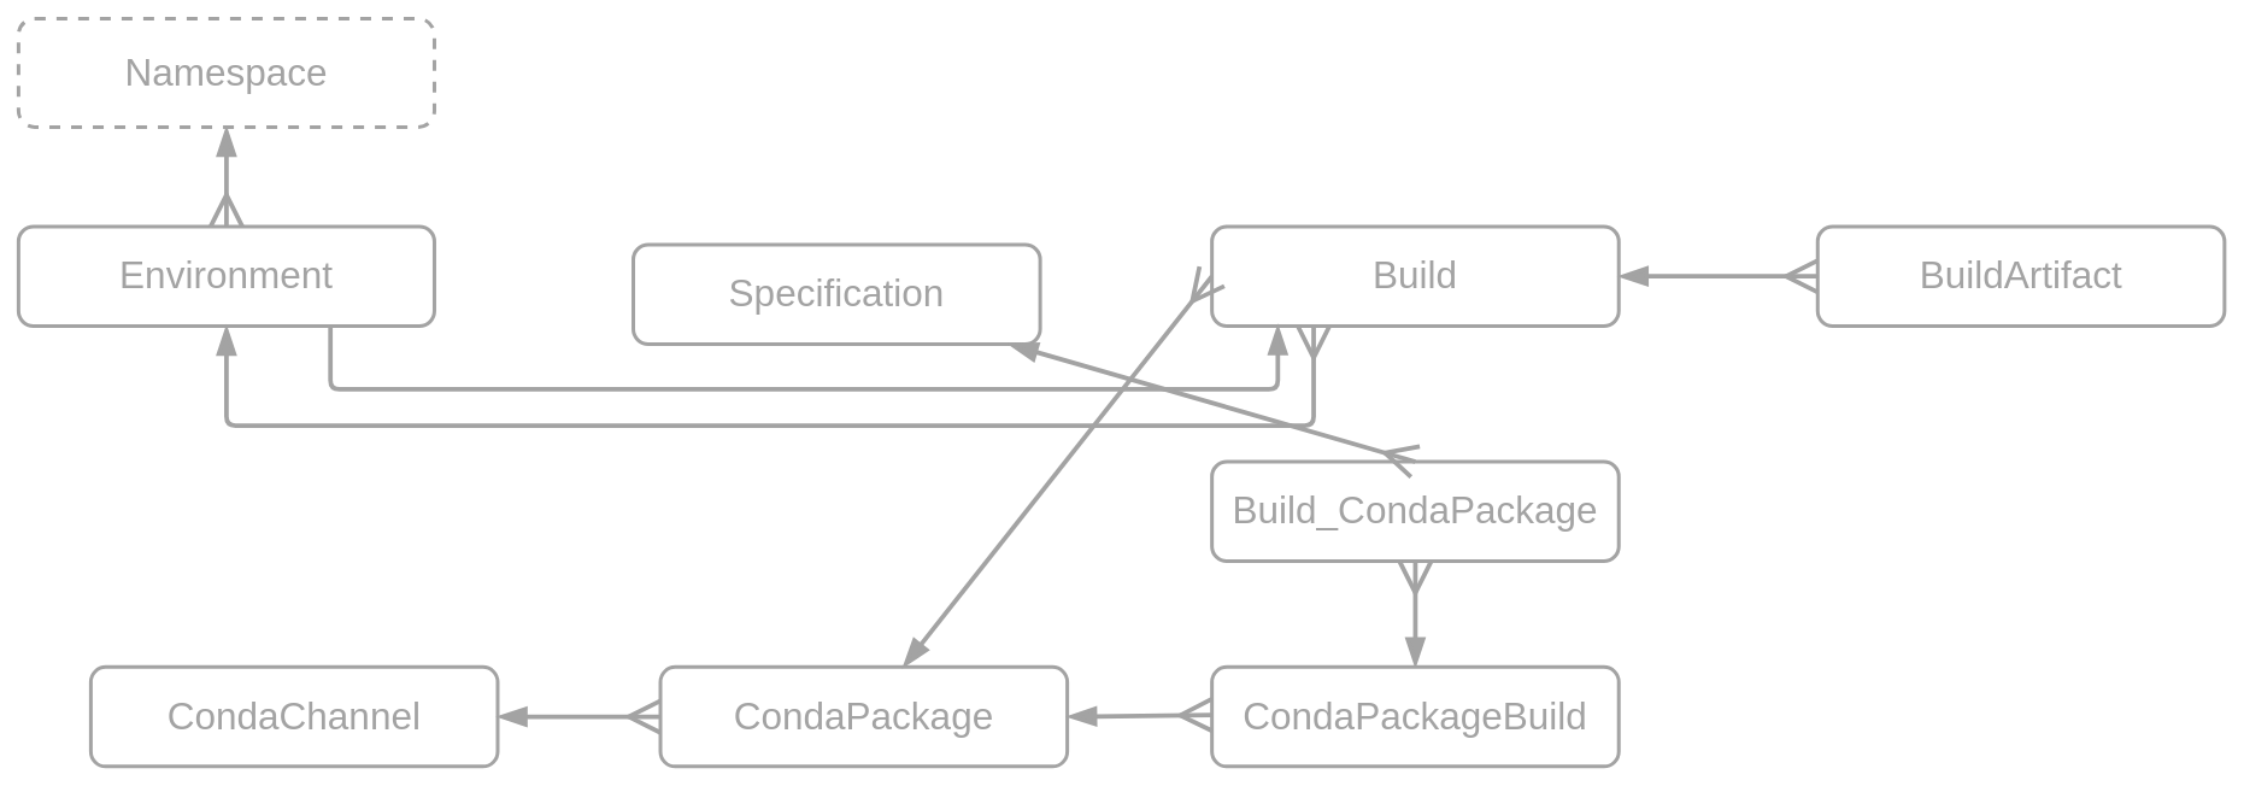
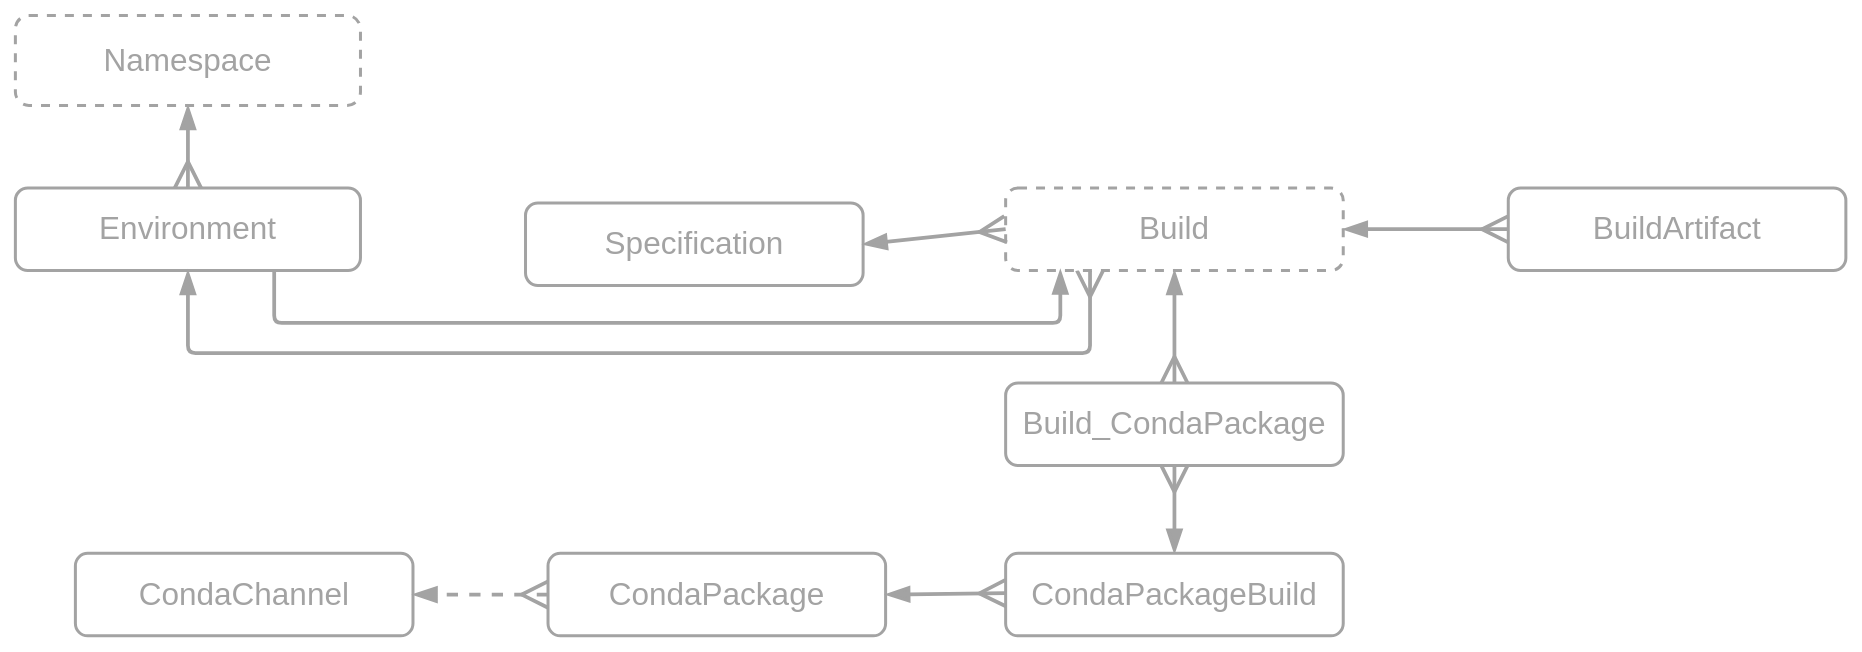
- <mxCell id="7" value="&lt;font style=&quot;font-size: 42px;&quot;&gt;Build&lt;/font&gt;" style="rounded=1;whiteSpace=wrap;html=1;strokeColor=#A3A3A3;fontSize=42;labelBackgroundColor=none;fillColor=default;strokeWidth=4;fontColor=#A3A3A3;verticalAlign=middle;" parent="2" vertex="1"><mxGeometry x="1320" y="230" width="450" height="110" as="geometry" /></mxCell>
+ <mxCell id="7" value="&lt;font style=&quot;font-size: 42px;&quot;&gt;Build&lt;/font&gt;" style="rounded=1;whiteSpace=wrap;html=1;strokeColor=#A3A3A3;fontSize=42;labelBackgroundColor=none;fillColor=default;strokeWidth=4;fontColor=#A3A3A3;verticalAlign=middle;dashed=1;" parent="2" vertex="1"><mxGeometry x="1320" y="230" width="450" height="110" as="geometry" /></mxCell>
- <mxCell id="16" value="" style="endArrow=blockThin;html=1;rounded=0;fontSize=42;fontColor=#A3A3A3;exitX=0.5;exitY=0;exitDx=0;exitDy=0;strokeColor=#A3A3A3;endFill=1;startSize=29;endSize=20;strokeWidth=5;startArrow=ERmany;startFill=0;targetPerimeterSpacing=0;sourcePerimeterSpacing=0;" parent="2" source="9" target="5" edge="1"><mxGeometry width="50" height="50" relative="1" as="geometry"><mxPoint x="1770" y="420" as="sourcePoint" /><mxPoint x="1550" y="420" as="targetPoint" /></mxGeometry></mxCell>
+ <mxCell id="16" value="" style="endArrow=blockThin;html=1;rounded=0;fontSize=42;fontColor=#A3A3A3;exitX=0.5;exitY=0;exitDx=0;exitDy=0;strokeColor=#A3A3A3;endFill=1;startSize=29;endSize=20;strokeWidth=5;startArrow=ERmany;startFill=0;targetPerimeterSpacing=0;sourcePerimeterSpacing=0;" parent="2" source="9" target="7" edge="1"><mxGeometry width="50" height="50" relative="1" as="geometry"><mxPoint x="1770" y="420" as="sourcePoint" /><mxPoint x="1550" y="420" as="targetPoint" /></mxGeometry></mxCell>
- <mxCell id="14" value="" style="endArrow=blockThin;html=1;rounded=0;fontSize=42;fontColor=#A3A3A3;exitX=0;exitY=0.5;exitDx=0;exitDy=0;strokeColor=#A3A3A3;endFill=1;startSize=29;endSize=20;strokeWidth=5;startArrow=ERmany;startFill=0;targetPerimeterSpacing=0;sourcePerimeterSpacing=0;" parent="2" source="7" target="10" edge="1"><mxGeometry width="50" height="50" relative="1" as="geometry"><mxPoint x="1170" y="390" as="sourcePoint" /><mxPoint x="1170" y="280" as="targetPoint" /></mxGeometry></mxCell>
+ <mxCell id="14" value="" style="endArrow=blockThin;html=1;rounded=0;fontSize=42;fontColor=#A3A3A3;exitX=0;exitY=0.5;exitDx=0;exitDy=0;entryX=1;entryY=0.5;entryDx=0;entryDy=0;strokeColor=#A3A3A3;endFill=1;startSize=29;endSize=20;strokeWidth=5;startArrow=ERmany;startFill=0;targetPerimeterSpacing=0;sourcePerimeterSpacing=0;" parent="2" source="7" target="5" edge="1"><mxGeometry width="50" height="50" relative="1" as="geometry"><mxPoint x="1170" y="390" as="sourcePoint" /><mxPoint x="1170" y="280" as="targetPoint" /></mxGeometry></mxCell>
- <mxCell id="18" value="" style="endArrow=blockThin;html=1;rounded=0;fontSize=42;fontColor=#A3A3A3;exitX=0;exitY=0.5;exitDx=0;exitDy=0;entryX=1;entryY=0.5;entryDx=0;entryDy=0;strokeColor=#A3A3A3;endFill=1;startSize=29;endSize=20;strokeWidth=5;startArrow=ERmany;startFill=0;targetPerimeterSpacing=0;sourcePerimeterSpacing=0;" parent="2" source="10" target="11" edge="1"><mxGeometry width="50" height="50" relative="1" as="geometry"><mxPoint x="1310" y="690" as="sourcePoint" /><mxPoint x="1120" y="690" as="targetPoint" /></mxGeometry></mxCell>
+ <mxCell id="18" value="" style="endArrow=blockThin;html=1;rounded=0;fontSize=42;fontColor=#A3A3A3;exitX=0;exitY=0.5;exitDx=0;exitDy=0;entryX=1;entryY=0.5;entryDx=0;entryDy=0;strokeColor=#A3A3A3;endFill=1;startSize=29;endSize=20;strokeWidth=5;startArrow=ERmany;startFill=0;targetPerimeterSpacing=0;sourcePerimeterSpacing=0;dashed=1;" parent="2" source="10" target="11" edge="1"><mxGeometry width="50" height="50" relative="1" as="geometry"><mxPoint x="1310" y="690" as="sourcePoint" /><mxPoint x="1120" y="690" as="targetPoint" /></mxGeometry></mxCell>
